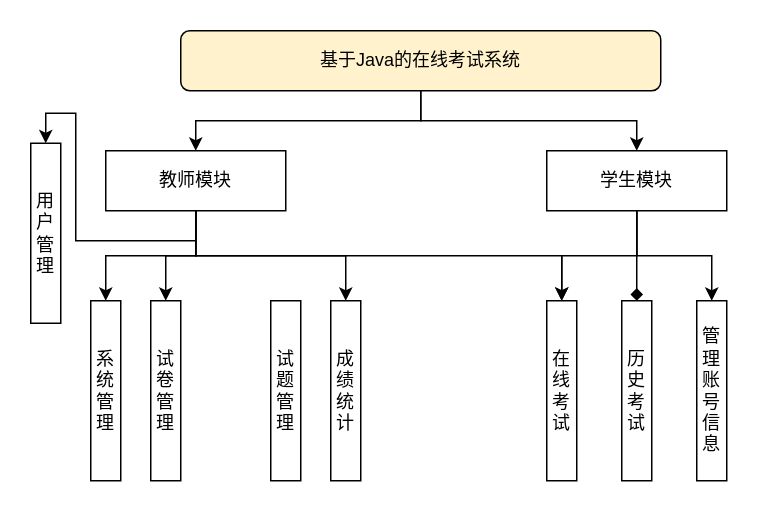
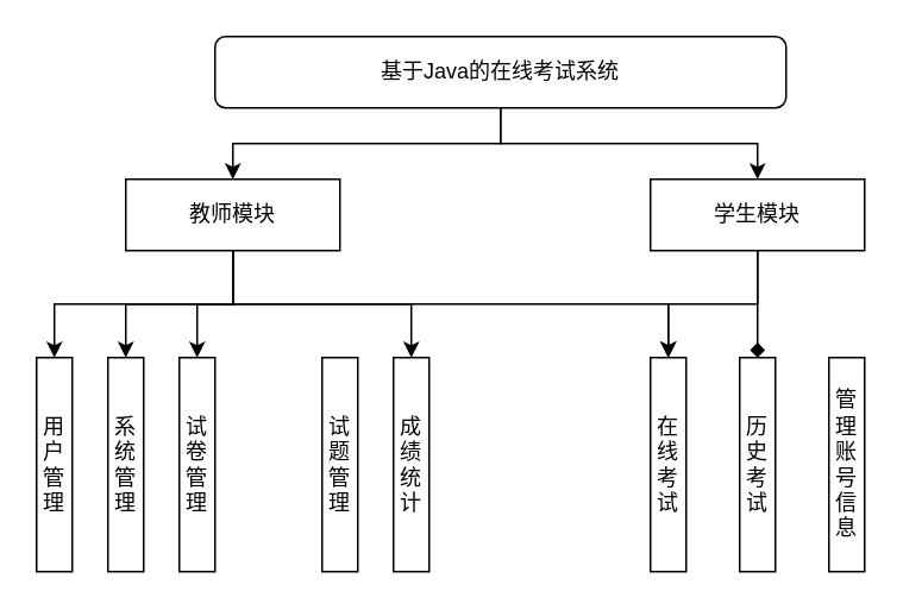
- <mxCell id="4" value="基于Java的在线考试系统" style="rounded=1;whiteSpace=wrap;html=1;fillColor=#fff2cc;" vertex="1" parent="1"><mxGeometry x="120" y="20" width="320" height="40" as="geometry" /></mxCell>
+ <mxCell id="4" value="基于Java的在线考试系统" style="rounded=1;whiteSpace=wrap;html=1;" vertex="1" parent="1"><mxGeometry x="120" y="20" width="320" height="40" as="geometry" /></mxCell>
- <mxCell id="22" value="用户管理" style="rounded=0;whiteSpace=wrap;html=1;" vertex="1" parent="1"><mxGeometry x="20" y="95" width="20" height="120" as="geometry" /></mxCell>
+ <mxCell id="22" value="用户管理" style="rounded=0;whiteSpace=wrap;html=1;" vertex="1" parent="1"><mxGeometry x="20" y="200" width="20" height="120" as="geometry" /></mxCell>
- <mxCell id="13" style="edgeStyle=orthogonalEdgeStyle;rounded=0;orthogonalLoop=1;jettySize=auto;html=1;exitX=0.5;exitY=1;exitDx=0;exitDy=0;" edge="1" parent="1" source="14" target="19"><mxGeometry relative="1" as="geometry" /></mxCell>
